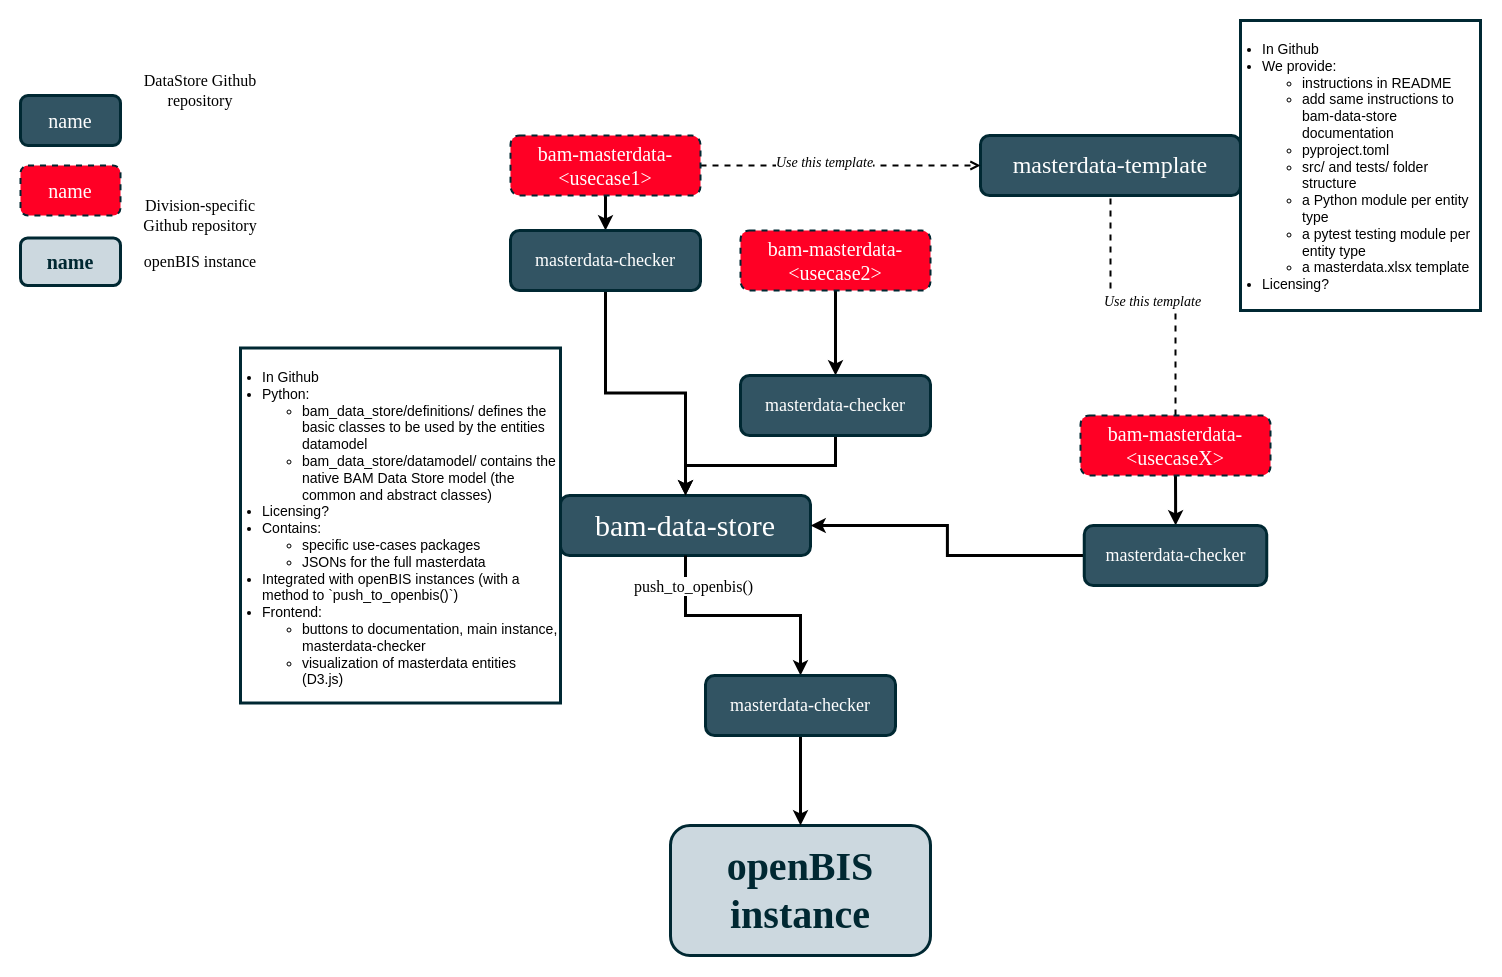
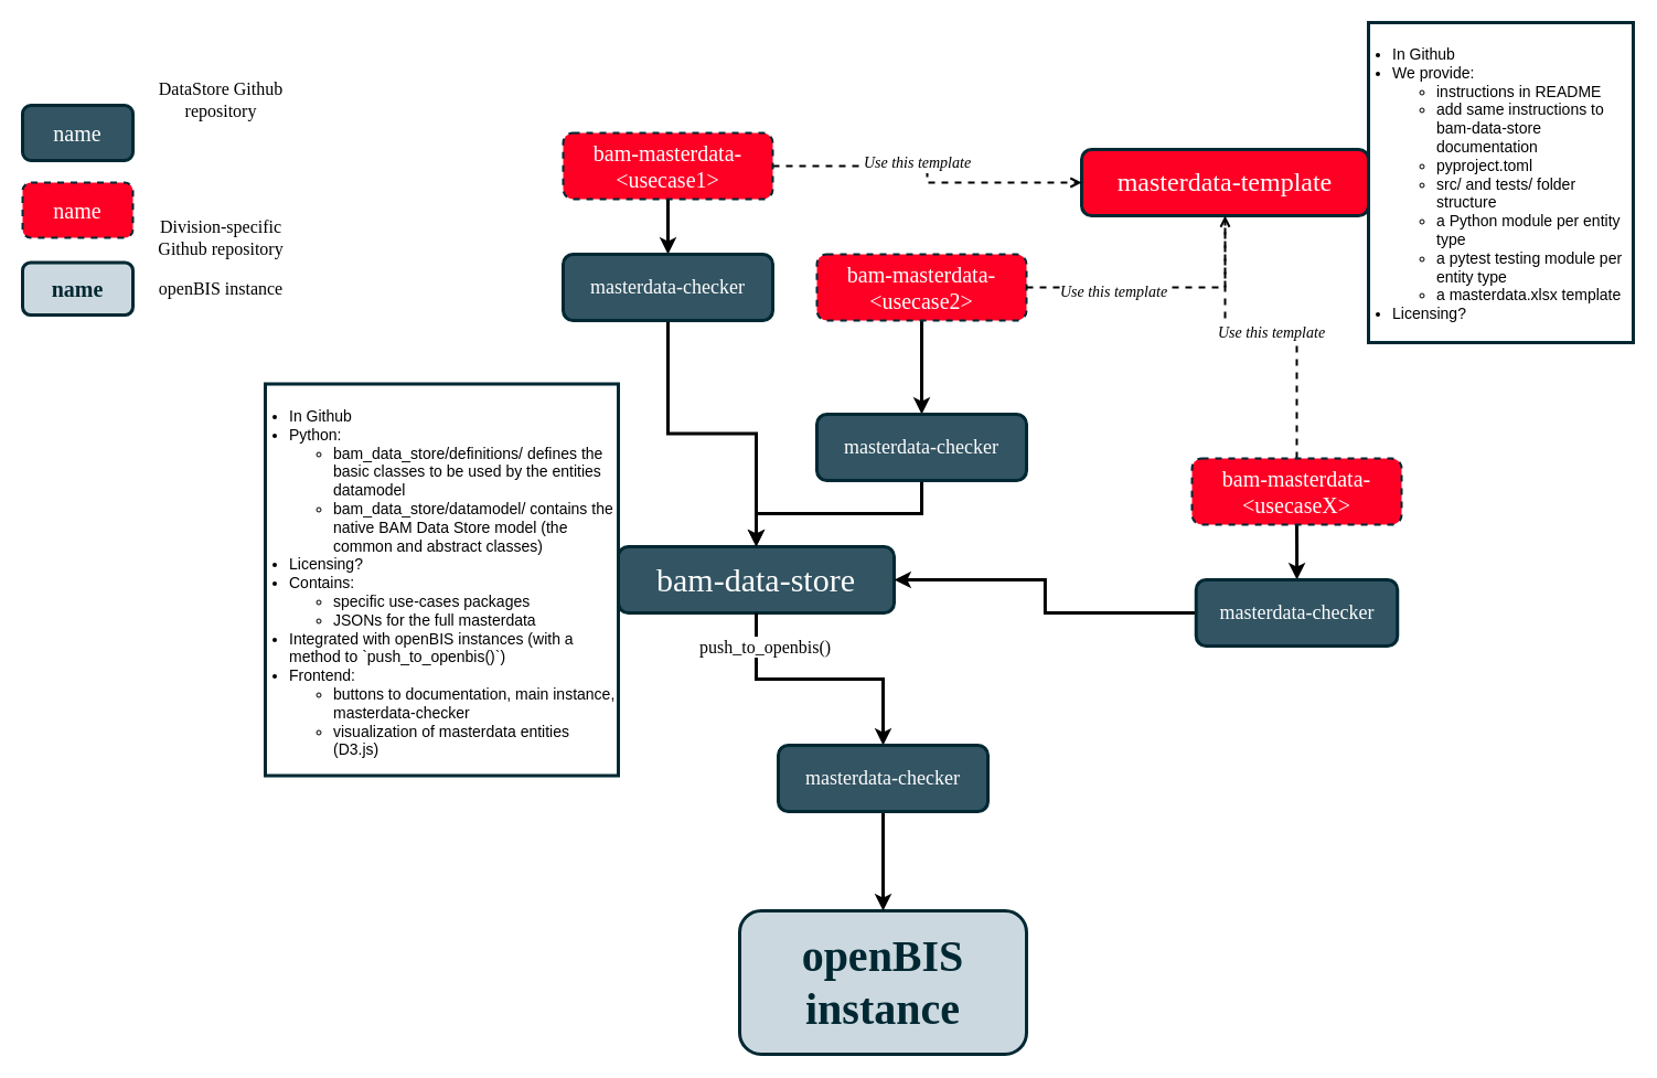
- <mxCell id="10" value="bam-masterdata-&amp;lt;usecase1&amp;gt;" style="rounded=1;whiteSpace=wrap;html=1;fillColor=#FF0025;fontFamily=Klavika;fontColor=#FFFFFF;textShadow=0;fontSize=20;strokeColor=#002832;strokeWidth=2;dashed=1;" vertex="1" parent="1"><mxGeometry x="510" y="135" width="190" height="60" as="geometry" /></mxCell>
+ <mxCell id="10" value="bam-masterdata-&amp;lt;usecase1&amp;gt;" style="rounded=1;whiteSpace=wrap;html=1;fillColor=#FF0025;fontFamily=Klavika;fontColor=#FFFFFF;textShadow=0;fontSize=20;strokeColor=#002832;strokeWidth=2;dashed=1;" vertex="1" parent="1"><mxGeometry x="510" y="120" width="190" height="60" as="geometry" /></mxCell>
- <mxCell id="7" value="masterdata-template" style="rounded=1;whiteSpace=wrap;html=1;fillColor=#325463;fontFamily=Klavika;fontColor=#FFFFFF;textShadow=0;fontSize=24;strokeColor=#002832;strokeWidth=3;" vertex="1" parent="5"><mxGeometry y="115" width="260" height="60" as="geometry" /></mxCell>
+ <mxCell id="7" value="masterdata-template" style="rounded=1;whiteSpace=wrap;html=1;fillColor=#ff0025;fontFamily=Klavika;fontColor=#FFFFFF;textShadow=0;fontSize=24;strokeColor=#002832;strokeWidth=3;" vertex="1" parent="5"><mxGeometry y="115" width="260" height="60" as="geometry" /></mxCell>
+ <mxCell id="15" style="edgeStyle=orthogonalEdgeStyle;rounded=0;orthogonalLoop=1;jettySize=auto;html=1;strokeWidth=2;dashed=1;endArrow=open;endFill=0;" edge="1" parent="1" source="14" target="7"><mxGeometry relative="1" as="geometry" /></mxCell>
+ <mxCell id="16" value="&lt;font style=&quot;font-size: 14px;&quot; face=&quot;Klavika&quot;&gt;&lt;i&gt;Use this template&lt;br&gt;&lt;/i&gt;&lt;/font&gt;" style="edgeLabel;html=1;align=center;verticalAlign=middle;resizable=0;points=[];" vertex="1" connectable="0" parent="15"><mxGeometry x="-0.361" y="-4" relative="1" as="geometry"><mxPoint as="offset" /></mxGeometry></mxCell>
